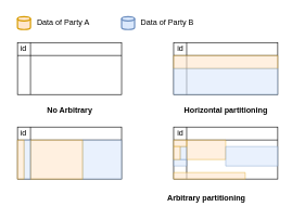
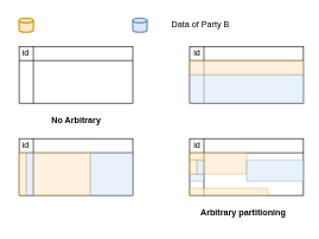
- <mxCell id="10" value="Data of Party A" style="text;html=1;align=center;verticalAlign=middle;resizable=0;points=[];autosize=1;strokeColor=none;fillColor=none;" parent="1" vertex="1"><mxGeometry x="46" y="20" width="100" height="30" as="geometry" /></mxCell>
- <mxCell id="11" value="Data of Party B" style="text;html=1;align=center;verticalAlign=middle;resizable=0;points=[];autosize=1;strokeColor=none;fillColor=none;" parent="1" vertex="1"><mxGeometry x="206" y="20" width="100" height="30" as="geometry" /></mxCell>
+ <mxCell id="11" value="Data of Party B" style="text;html=1;align=center;verticalAlign=middle;resizable=0;points=[];autosize=1;strokeColor=none;fillColor=none;" parent="1" vertex="1"><mxGeometry x="231" y="20" width="100" height="30" as="geometry" /></mxCell>
- <mxCell id="7" value="&lt;b&gt;Horizontal partitioning&lt;/b&gt;" style="text;html=1;align=center;verticalAlign=middle;resizable=0;points=[];autosize=1;strokeColor=none;fillColor=none;" parent="1" vertex="1"><mxGeometry x="271" y="155" width="150" height="30" as="geometry" /></mxCell>
- <mxCell id="20" value="&lt;b&gt;Arbitrary partitioning&lt;/b&gt;" style="text;html=1;align=center;verticalAlign=middle;resizable=0;points=[];autosize=1;strokeColor=none;fillColor=none;" parent="1" vertex="1"><mxGeometry x="246" y="290" width="140" height="30" as="geometry" /></mxCell>
+ <mxCell id="20" value="&lt;b&gt;Arbitrary partitioning&lt;/b&gt;" style="text;html=1;align=center;verticalAlign=middle;resizable=0;points=[];autosize=1;strokeColor=none;fillColor=none;" parent="1" vertex="1"><mxGeometry x="271" y="285" width="140" height="30" as="geometry" /></mxCell>
